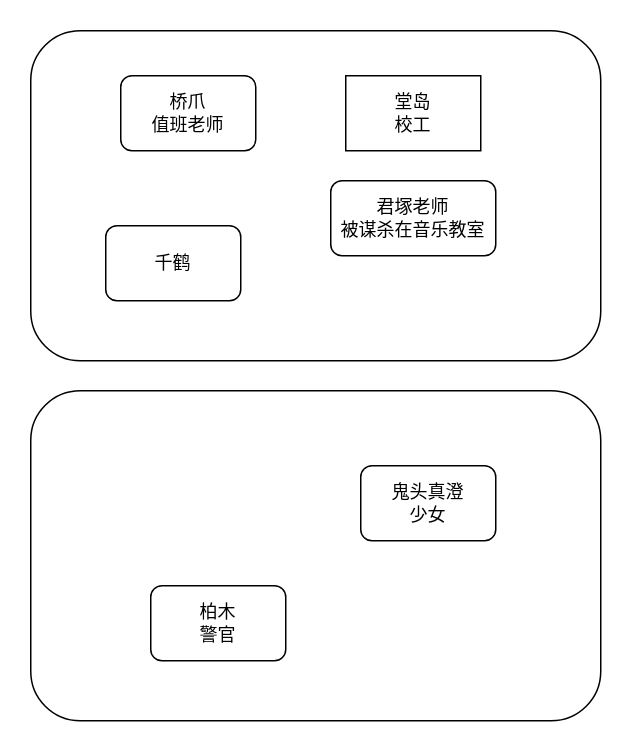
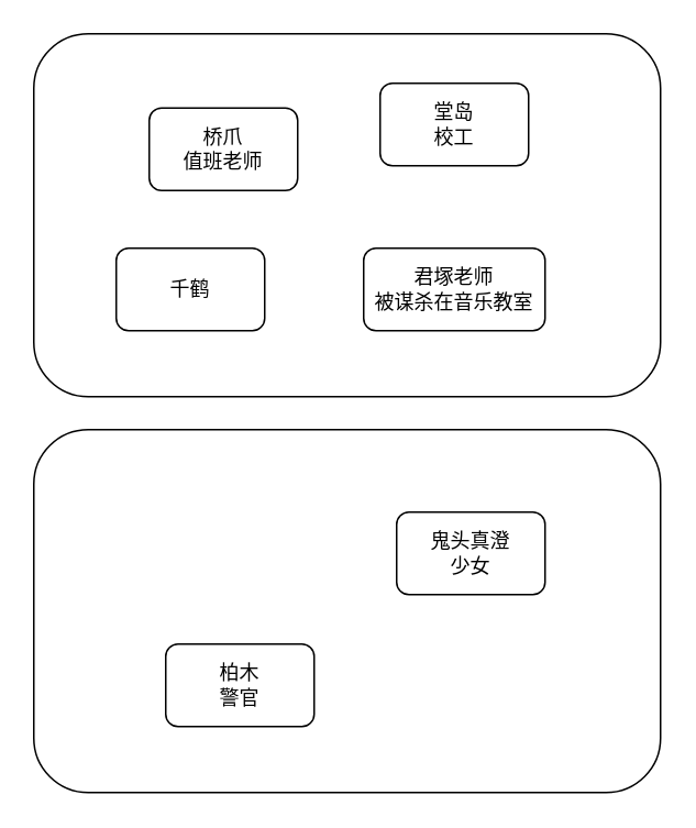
- <mxCell id="6" value="桥爪&lt;br&gt;值班老师" style="rounded=1;whiteSpace=wrap;html=1;" parent="1" vertex="1"><mxGeometry x="80" y="50" width="90" height="50" as="geometry" /></mxCell>
+ <mxCell id="6" value="桥爪&lt;br&gt;值班老师" style="rounded=1;whiteSpace=wrap;html=1;" parent="1" vertex="1"><mxGeometry x="90" y="65" width="90" height="50" as="geometry" /></mxCell>
- <mxCell id="7" value="堂岛&lt;br&gt;校工" style="whiteSpace=wrap;html=1;rounded=0;" parent="1" vertex="1"><mxGeometry x="230" y="50" width="90" height="50" as="geometry" /></mxCell>
+ <mxCell id="7" value="堂岛&lt;br&gt;校工" style="rounded=1;whiteSpace=wrap;html=1;" parent="1" vertex="1"><mxGeometry x="230" y="50" width="90" height="50" as="geometry" /></mxCell>
- <mxCell id="4" value="君塚老师&lt;br&gt;被谋杀在音乐教室" style="rounded=1;whiteSpace=wrap;html=1;" parent="1" vertex="1"><mxGeometry x="220" y="120" width="110" height="50" as="geometry" /></mxCell>
+ <mxCell id="4" value="君塚老师&lt;br&gt;被谋杀在音乐教室" style="rounded=1;whiteSpace=wrap;html=1;" parent="1" vertex="1"><mxGeometry x="220" y="150" width="110" height="50" as="geometry" /></mxCell>
